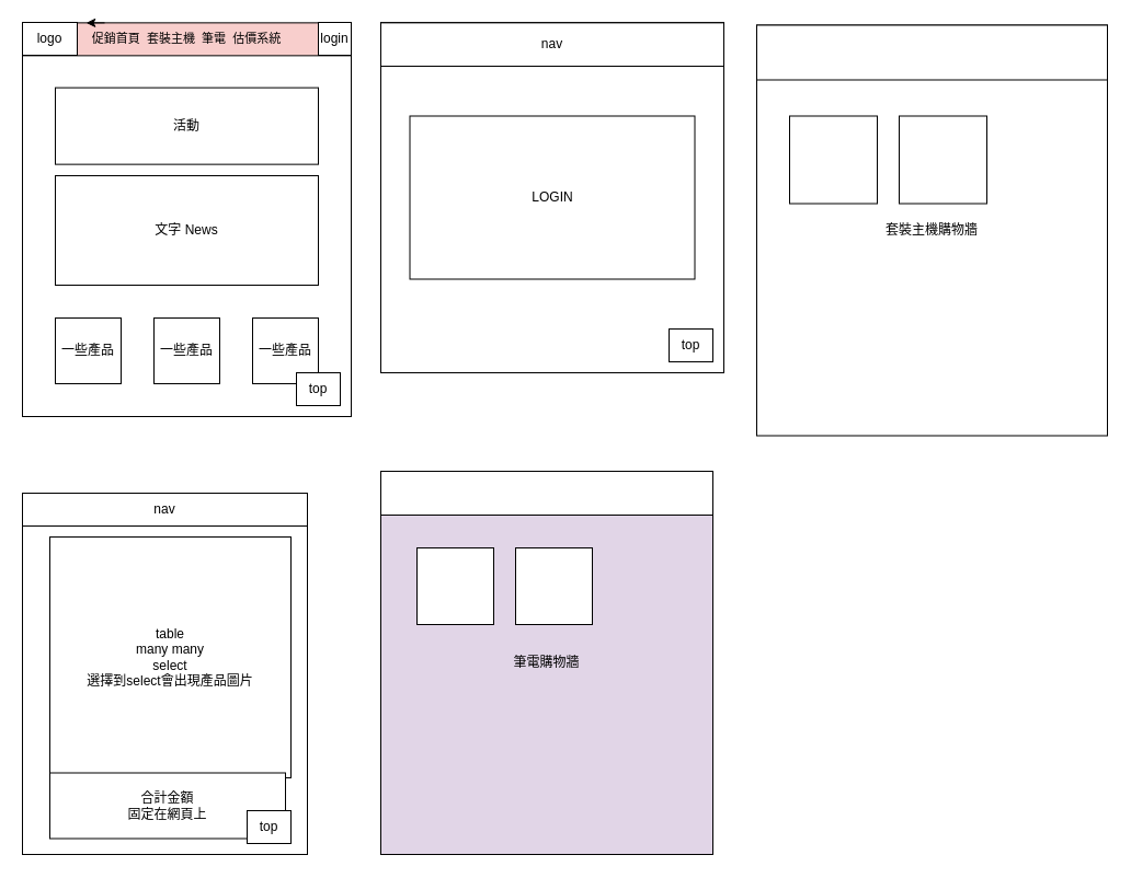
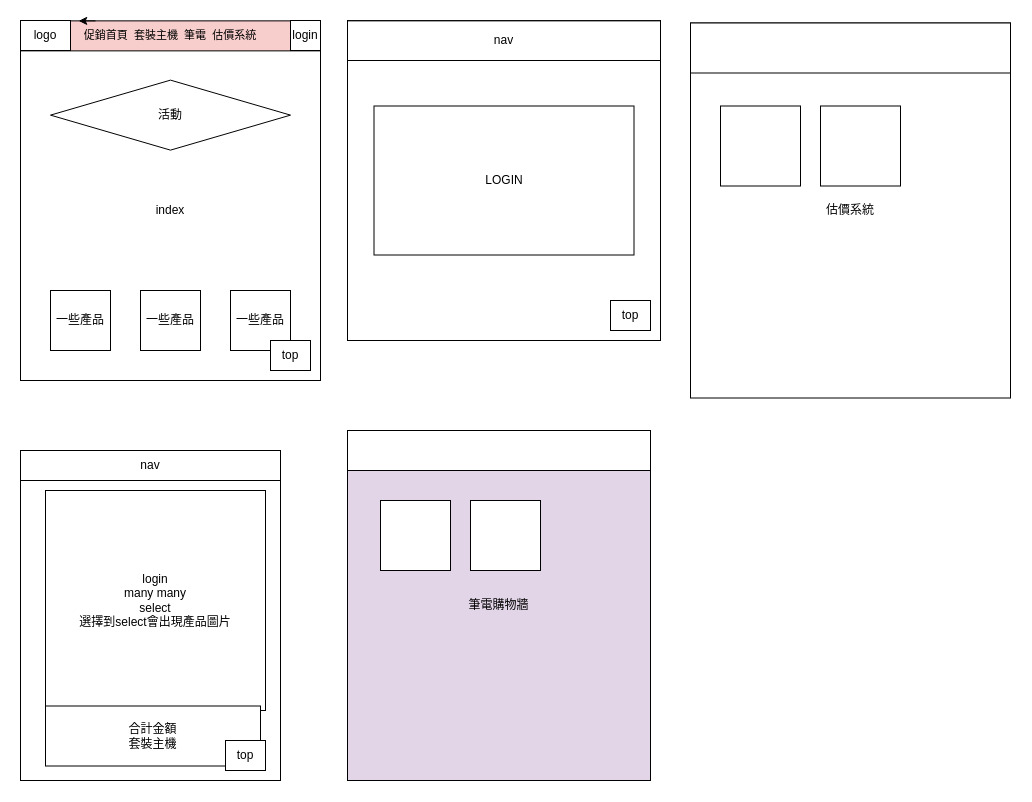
- <mxCell id="3" value="活動" style="whiteSpace=wrap;html=1;" parent="2" vertex="1"><mxGeometry x="30" y="39.64" width="240" height="70" as="geometry" /></mxCell>
+ <mxCell id="3" value="活動" style="rhombus;whiteSpace=wrap;html=1;" parent="2" vertex="1"><mxGeometry x="30" y="39.64" width="240" height="70" as="geometry" /></mxCell>
- <mxCell id="4" value="文字 News" style="rounded=0;whiteSpace=wrap;html=1;" vertex="1" parent="2"><mxGeometry x="30" y="120" width="240" height="100" as="geometry" /></mxCell>
- <mxCell id="26" value="套裝主機購物牆" style="rounded=0;whiteSpace=wrap;html=1;" vertex="1" parent="1"><mxGeometry x="690" y="22.5" width="320" height="375" as="geometry" /></mxCell>
+ <mxCell id="26" value="估價系統" style="rounded=0;whiteSpace=wrap;html=1;" vertex="1" parent="1"><mxGeometry x="690" y="22.5" width="320" height="375" as="geometry" /></mxCell>
- <mxCell id="14" value="table&lt;br&gt;many many&lt;br&gt;select&lt;br&gt;選擇到select會出現產品圖片" style="whiteSpace=wrap;html=1;aspect=fixed;" parent="1" vertex="1"><mxGeometry x="45" y="490" width="220" height="220" as="geometry" /></mxCell>
+ <mxCell id="14" value="login&lt;br&gt;many many&lt;br&gt;select&lt;br&gt;選擇到select會出現產品圖片" style="whiteSpace=wrap;html=1;aspect=fixed;" parent="1" vertex="1"><mxGeometry x="45" y="490" width="220" height="220" as="geometry" /></mxCell>
- <mxCell id="15" value="合計金額&lt;br&gt;固定在網頁上" style="rounded=0;whiteSpace=wrap;html=1;" parent="1" vertex="1"><mxGeometry x="45" y="705.5" width="215" height="60" as="geometry" /></mxCell>
+ <mxCell id="15" value="合計金額&lt;br&gt;套裝主機" style="rounded=0;whiteSpace=wrap;html=1;" parent="1" vertex="1"><mxGeometry x="45" y="705.5" width="215" height="60" as="geometry" /></mxCell>
